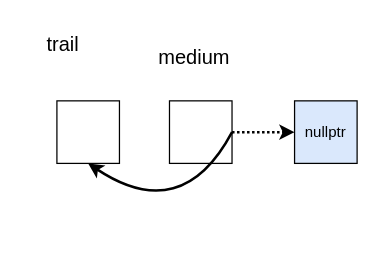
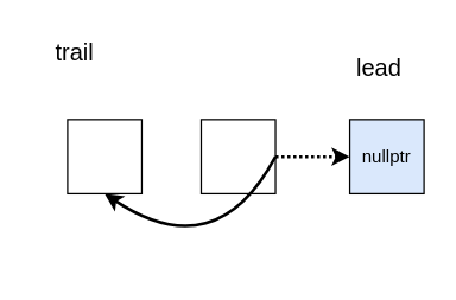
- <mxCell id="8" value="medium" style="text;html=1;align=center;verticalAlign=middle;whiteSpace=wrap;rounded=0;fontSize=16;" vertex="1" parent="1"><mxGeometry x="125" y="30" width="60" height="30" as="geometry" /></mxCell>
+ <mxCell id="9" value="lead" style="text;html=1;align=center;verticalAlign=middle;whiteSpace=wrap;rounded=0;fontSize=16;" vertex="1" parent="1"><mxGeometry x="225" y="30" width="60" height="30" as="geometry" /></mxCell>
